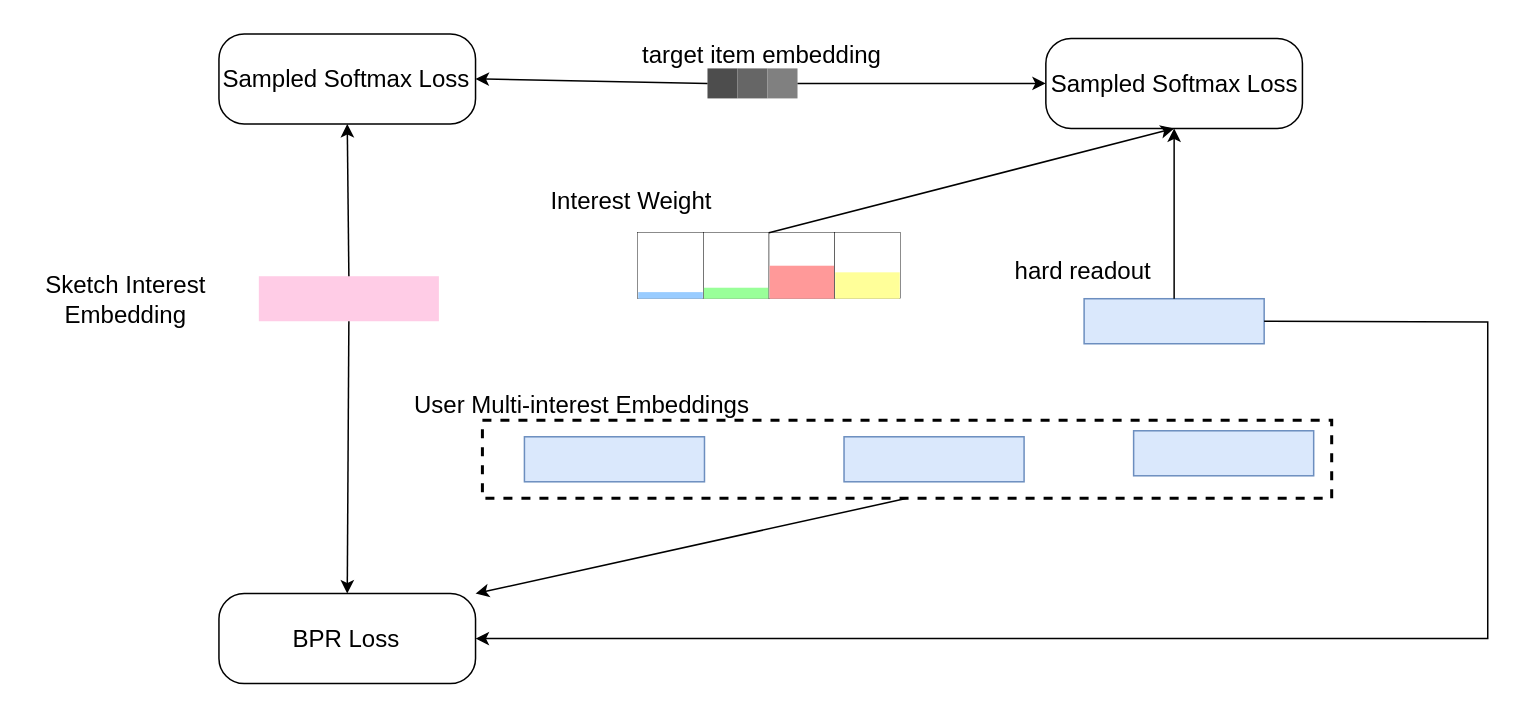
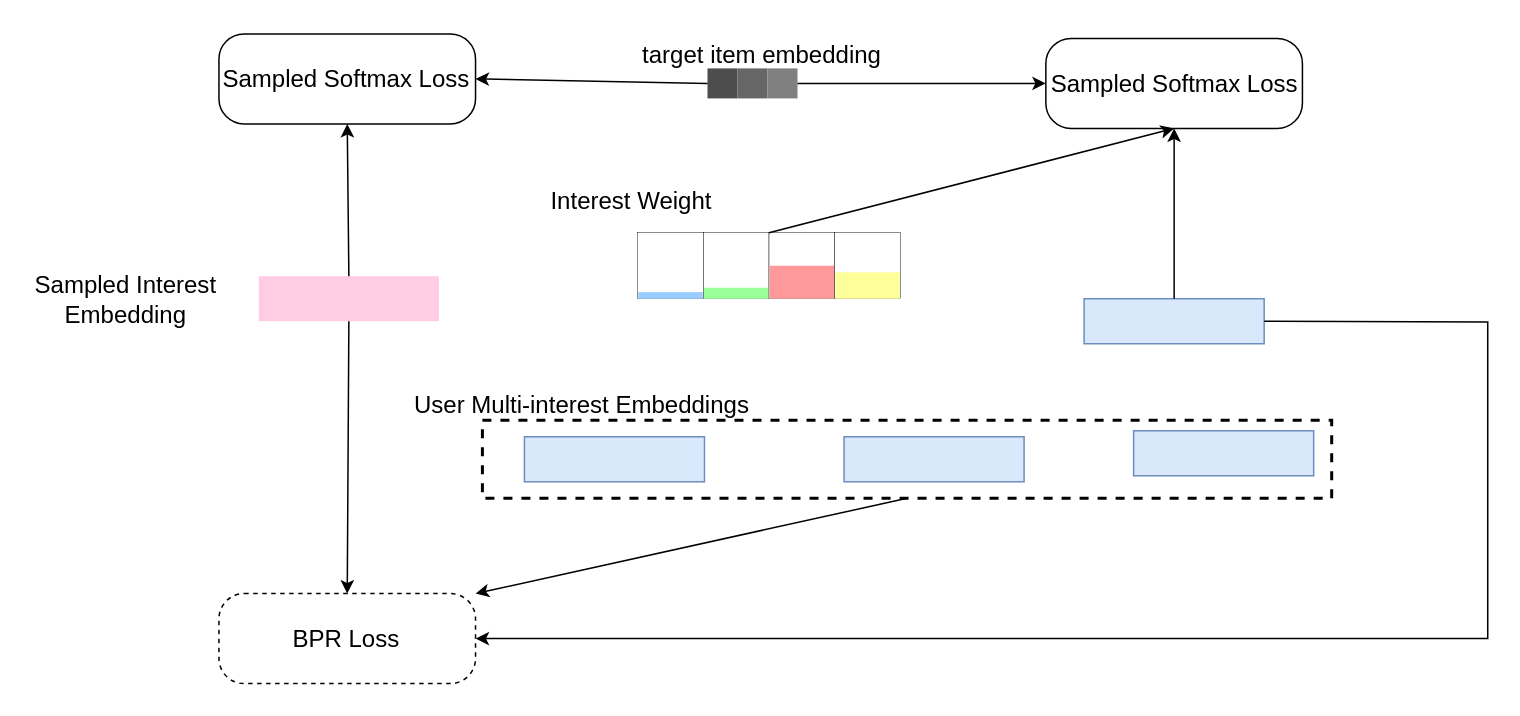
- <mxCell id="28" value="hard readout" style="text;html=1;align=center;verticalAlign=middle;resizable=0;points=[];autosize=1;strokeColor=none;fillColor=none;fontSize=16;" vertex="1" parent="1"><mxGeometry x="666" y="164" width="109" height="31" as="geometry" /></mxCell>
- <mxCell id="12" value="&lt;font style=&quot;font-size: 16px;&quot;&gt;Sketch Interest&lt;/font&gt;&lt;div style=&quot;font-size: 16px;&quot;&gt;&lt;font style=&quot;font-size: 16px;&quot;&gt;Embedding&lt;/font&gt;&lt;/div&gt;" style="text;html=1;align=center;verticalAlign=middle;resizable=0;points=[];autosize=1;strokeColor=none;fillColor=none;" vertex="1" parent="1"><mxGeometry x="20.42" y="173.5" width="125" height="50" as="geometry" /></mxCell>
+ <mxCell id="12" value="&lt;font style=&quot;font-size: 16px;&quot;&gt;Sampled Interest&lt;/font&gt;&lt;div style=&quot;font-size: 16px;&quot;&gt;&lt;font style=&quot;font-size: 16px;&quot;&gt;Embedding&lt;/font&gt;&lt;/div&gt;" style="text;html=1;align=center;verticalAlign=middle;resizable=0;points=[];autosize=1;strokeColor=none;fillColor=none;" vertex="1" parent="1"><mxGeometry x="20.42" y="173.5" width="125" height="50" as="geometry" /></mxCell>
- <mxCell id="3" value="BPR Loss" style="rounded=1;whiteSpace=wrap;html=1;arcSize=28;fontSize=16;" vertex="1" parent="1"><mxGeometry x="145.42" y="395" width="171" height="60" as="geometry" /></mxCell>
+ <mxCell id="3" value="BPR Loss" style="rounded=1;whiteSpace=wrap;html=1;arcSize=28;fontSize=16;dashed=1;" vertex="1" parent="1"><mxGeometry x="145.42" y="395" width="171" height="60" as="geometry" /></mxCell>
